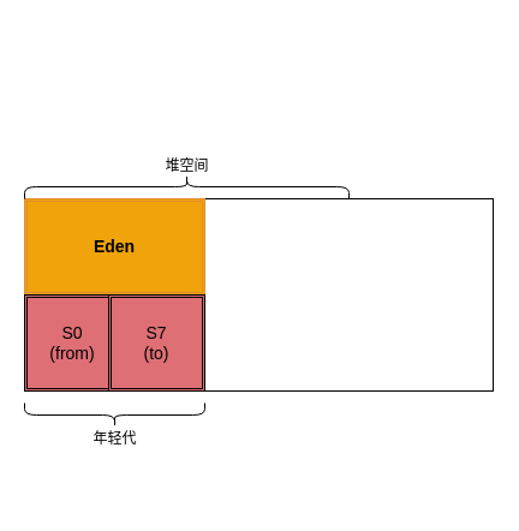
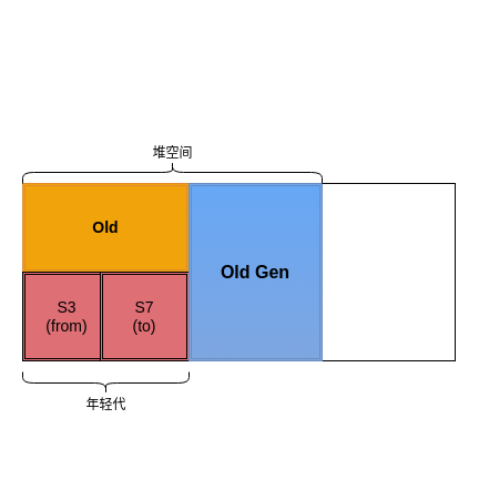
- <mxCell id="4" value="&lt;font color=&quot;#000000&quot; size=&quot;1&quot;&gt;&lt;b style=&quot;font-size: 14px&quot;&gt;Eden&lt;/b&gt;&lt;/font&gt;" style="shape=ext;double=1;rounded=0;whiteSpace=wrap;html=1;fillColor=#f0a30a;strokeColor=#e18c31;fontColor=#ffffff;" parent="1" vertex="1"><mxGeometry x="20" y="165" width="150" height="80" as="geometry" /></mxCell>
+ <mxCell id="4" value="&lt;font color=&quot;#000000&quot; size=&quot;1&quot;&gt;&lt;b style=&quot;font-size: 14px&quot;&gt;Old&lt;/b&gt;&lt;/font&gt;" style="shape=ext;double=1;rounded=0;whiteSpace=wrap;html=1;fillColor=#f0a30a;strokeColor=#e18c31;fontColor=#ffffff;" parent="1" vertex="1"><mxGeometry x="20" y="165" width="150" height="80" as="geometry" /></mxCell>
+ <mxCell id="7" value="&lt;font color=&quot;#000000&quot; style=&quot;font-size: 16px&quot;&gt;&lt;b&gt;Old Gen&lt;/b&gt;&lt;/font&gt;" style="shape=ext;double=1;rounded=0;whiteSpace=wrap;html=1;fillColor=#67a7f5;strokeColor=#6c8ebf;gradientColor=#7ea6e0;" parent="1" vertex="1"><mxGeometry x="170" y="165" width="120" height="160" as="geometry" /></mxCell>
- <mxCell id="5" value="&lt;font style=&quot;font-size: 14px&quot; color=&quot;#000000&quot;&gt;S0&lt;br&gt;(from)&lt;br&gt;&lt;/font&gt;" style="shape=ext;double=1;rounded=0;whiteSpace=wrap;html=1;fillColor=#de6f75;strokeColor=#000000;gradientColor=none;" parent="1" vertex="1"><mxGeometry x="20" y="245" width="80" height="80" as="geometry" /></mxCell>
+ <mxCell id="5" value="&lt;font style=&quot;font-size: 14px&quot; color=&quot;#000000&quot;&gt;S3&lt;br&gt;(from)&lt;br&gt;&lt;/font&gt;" style="shape=ext;double=1;rounded=0;whiteSpace=wrap;html=1;fillColor=#de6f75;strokeColor=#000000;gradientColor=none;" parent="1" vertex="1"><mxGeometry x="20" y="245" width="80" height="80" as="geometry" /></mxCell>
